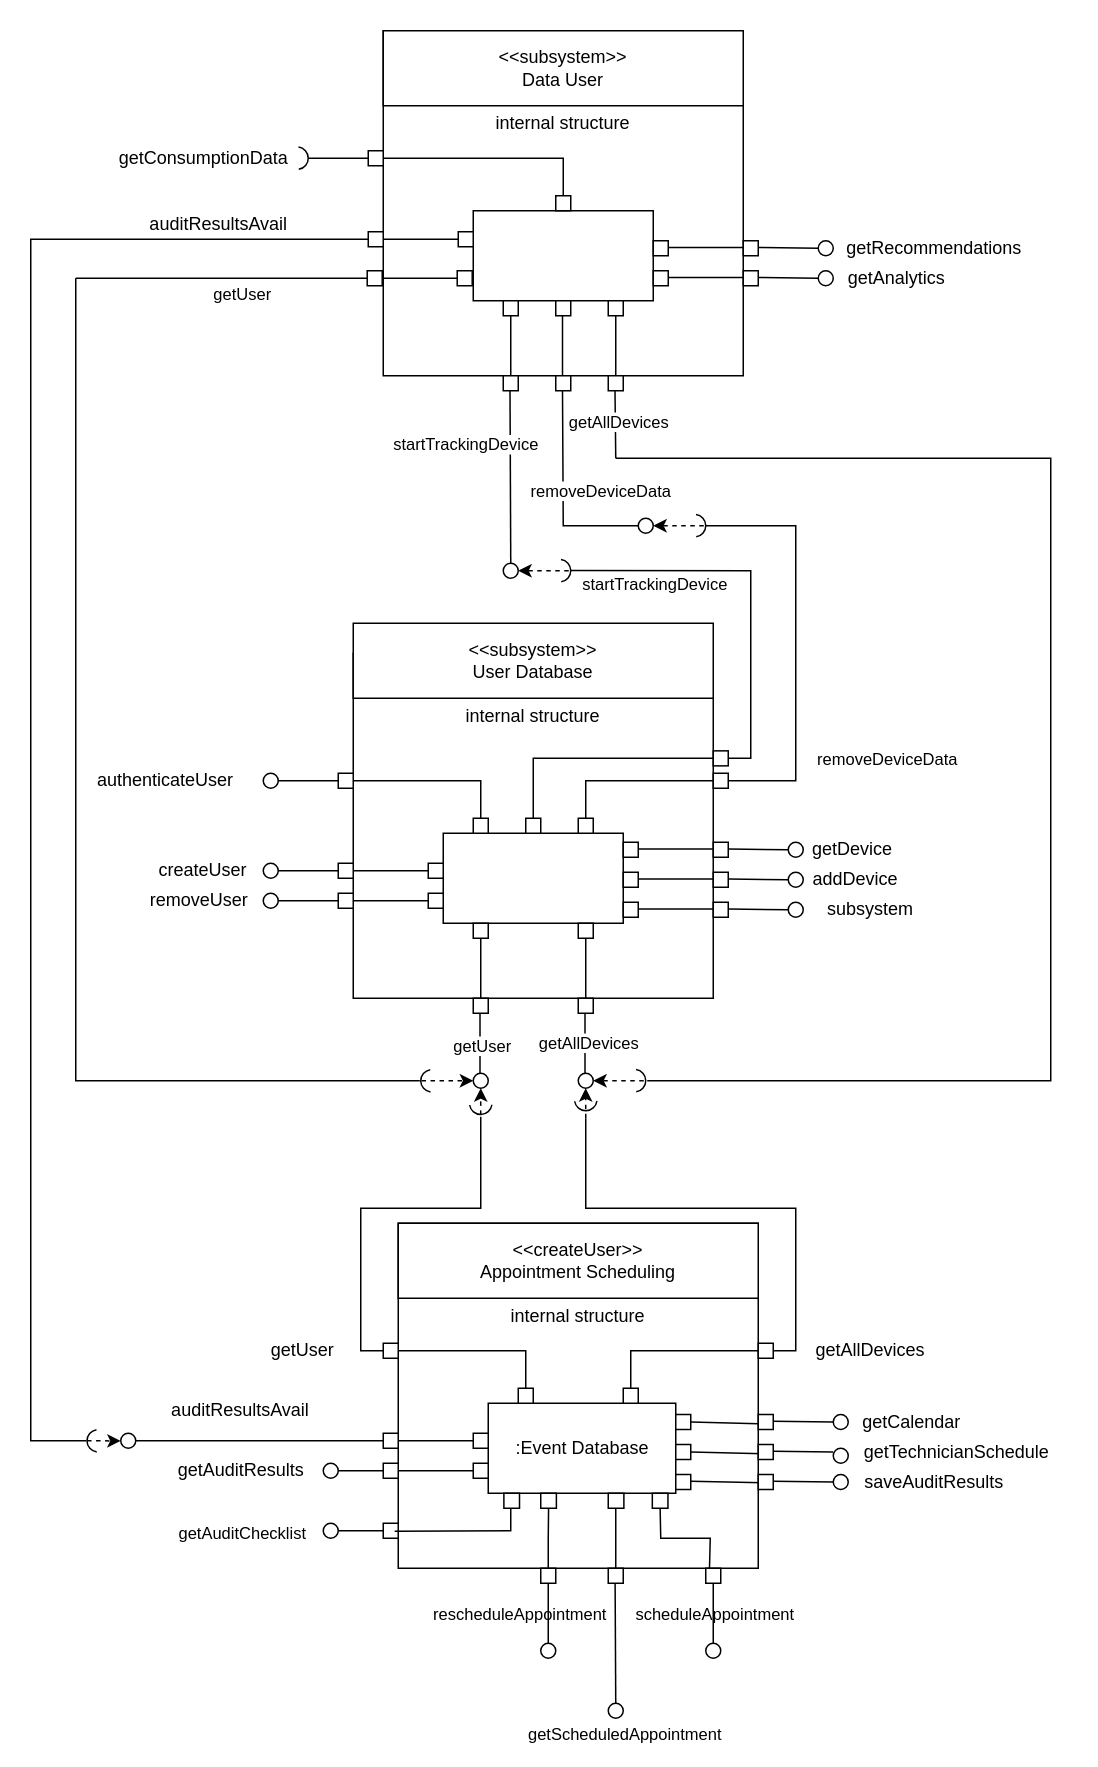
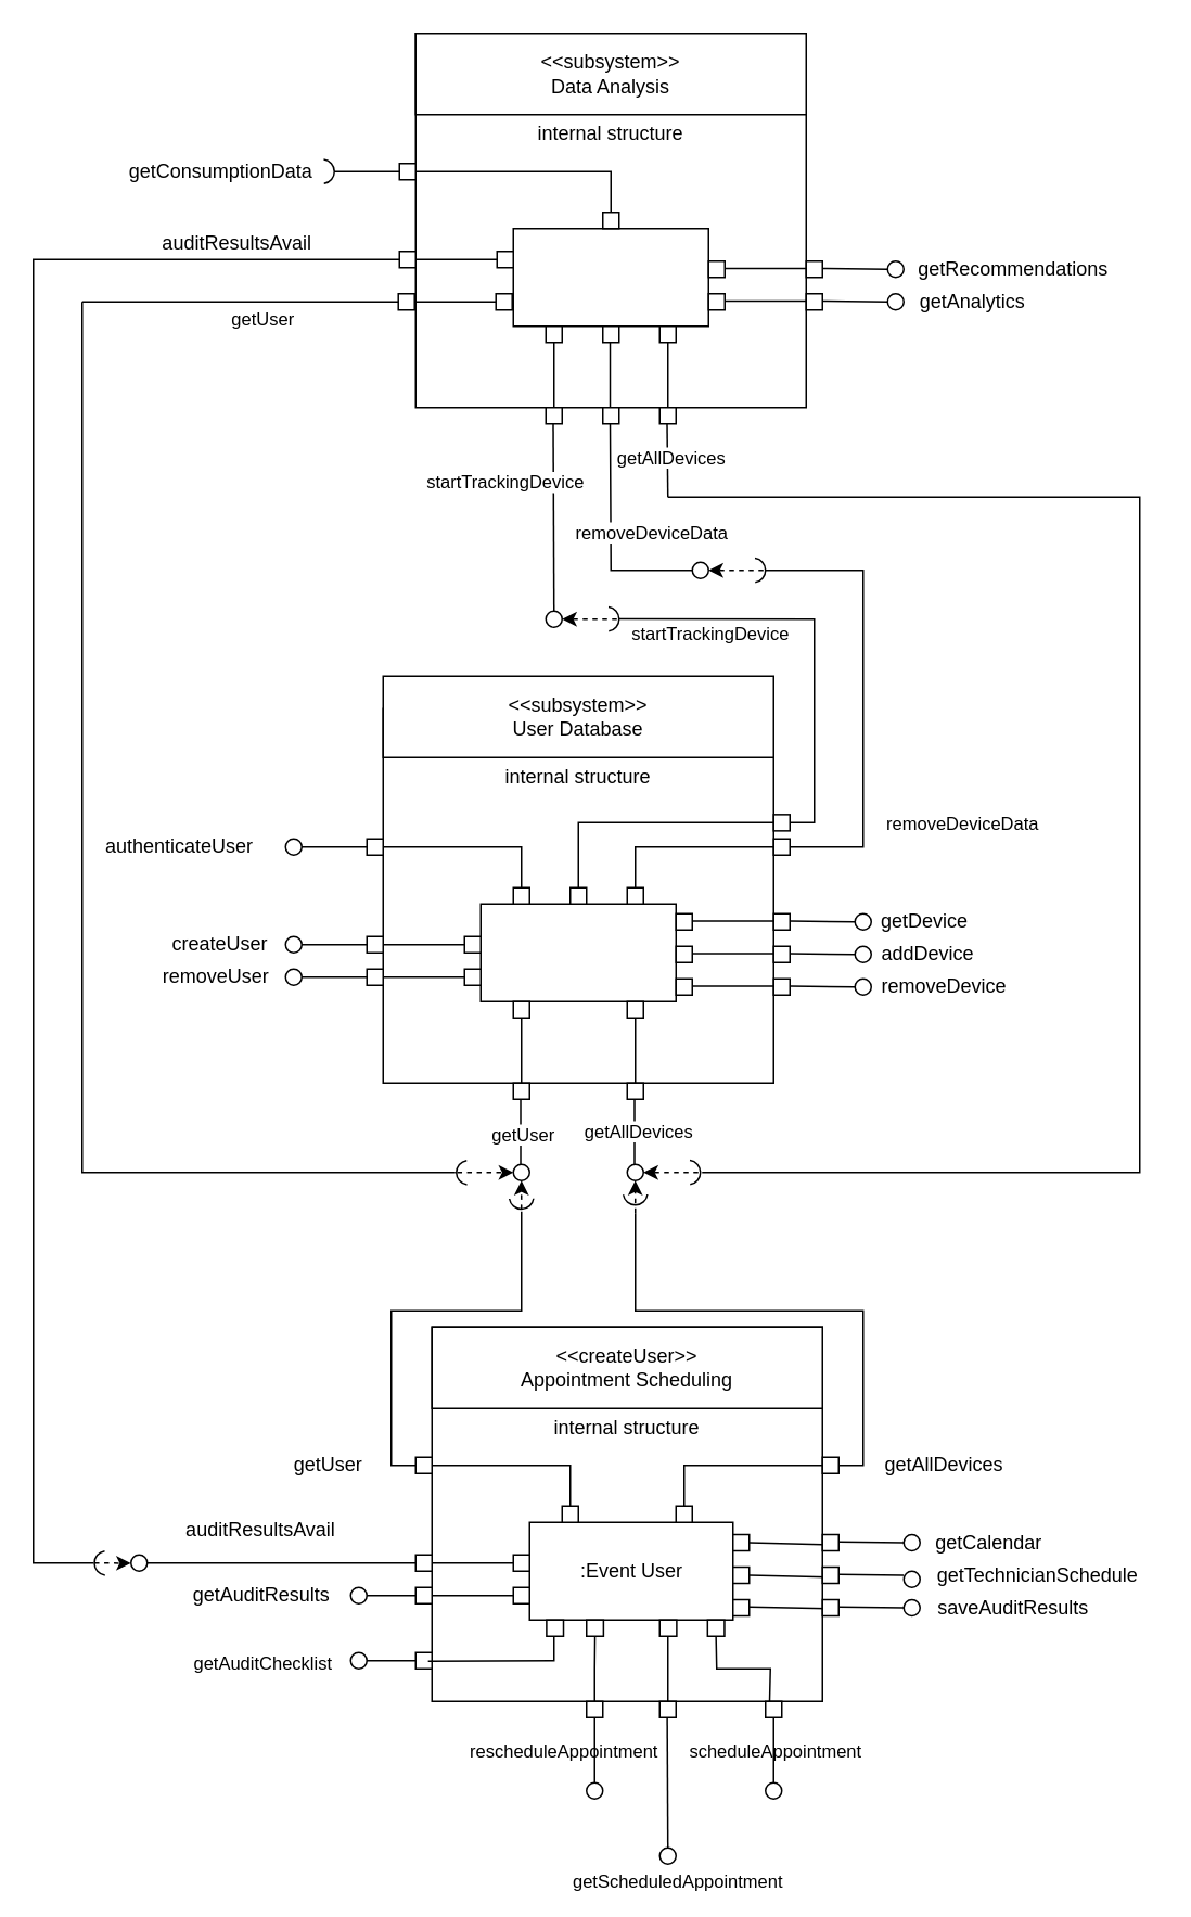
- <mxCell id="71" value="&amp;lt;&amp;lt;subsystem&amp;gt;&amp;gt; Data User" style="text;html=1;strokeColor=none;fillColor=none;align=center;verticalAlign=middle;whiteSpace=wrap;rounded=0;" parent="68" vertex="1"><mxGeometry x="65" y="3.25" width="110" height="43.5" as="geometry" /></mxCell>
+ <mxCell id="71" value="&amp;lt;&amp;lt;subsystem&amp;gt;&amp;gt; Data Analysis" style="text;html=1;strokeColor=none;fillColor=none;align=center;verticalAlign=middle;whiteSpace=wrap;rounded=0;" parent="68" vertex="1"><mxGeometry x="65" y="3.25" width="110" height="43.5" as="geometry" /></mxCell>
- <mxCell id="65" value="subsystem" style="text;html=1;strokeColor=none;fillColor=none;align=center;verticalAlign=middle;whiteSpace=wrap;rounded=0;" parent="1" vertex="1"><mxGeometry x="535" y="591" width="90" height="30" as="geometry" /></mxCell>
+ <mxCell id="65" value="removeDevice" style="text;html=1;strokeColor=none;fillColor=none;align=center;verticalAlign=middle;whiteSpace=wrap;rounded=0;" parent="1" vertex="1"><mxGeometry x="535" y="591" width="90" height="30" as="geometry" /></mxCell>
- <mxCell id="125" value=":Event Database" style="text;html=1;strokeColor=none;fillColor=none;align=center;verticalAlign=middle;whiteSpace=wrap;rounded=0;" parent="123" vertex="1"><mxGeometry x="15.625" y="15" width="93.75" height="30" as="geometry" /></mxCell>
+ <mxCell id="125" value=":Event User" style="text;html=1;strokeColor=none;fillColor=none;align=center;verticalAlign=middle;whiteSpace=wrap;rounded=0;" parent="123" vertex="1"><mxGeometry x="15.625" y="15" width="93.75" height="30" as="geometry" /></mxCell>
